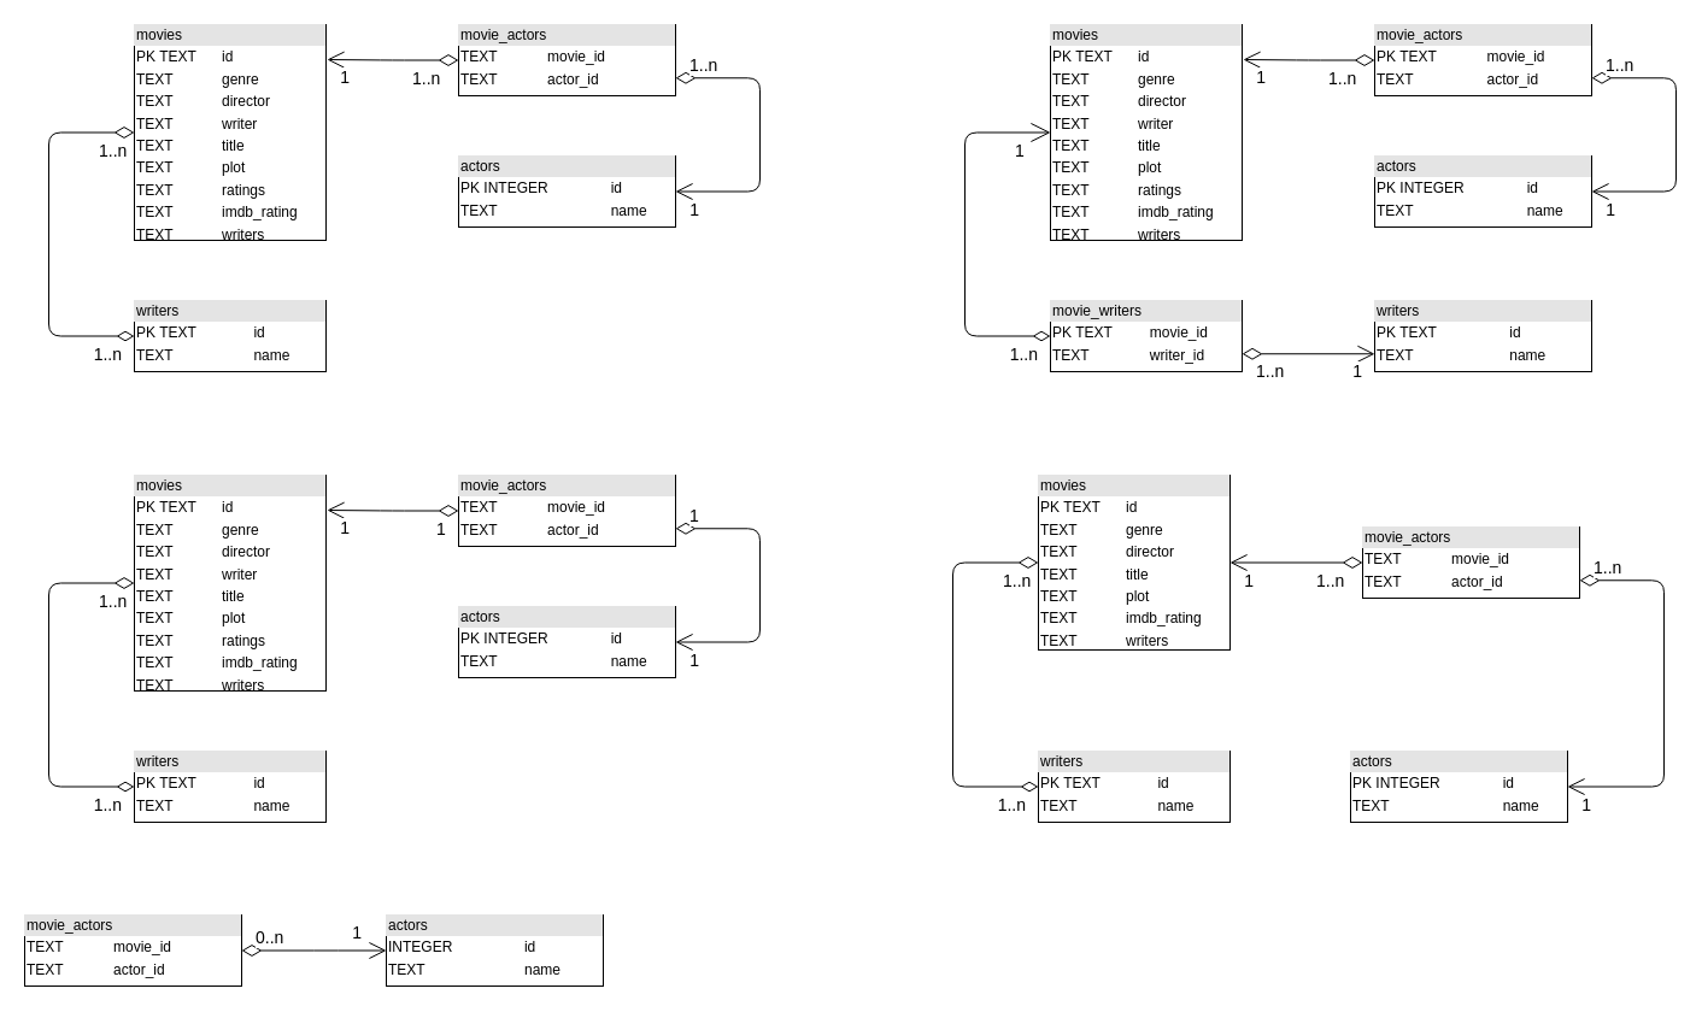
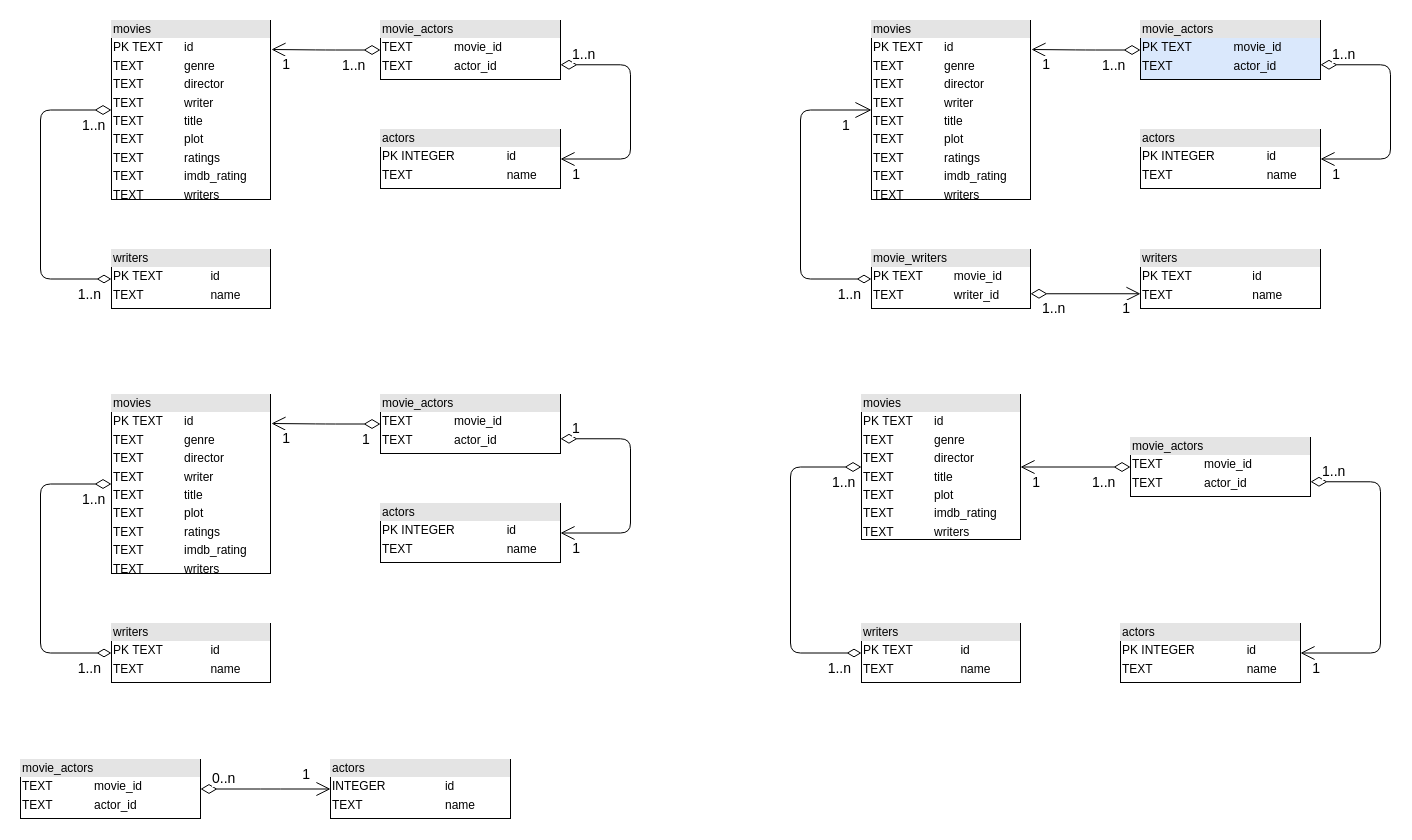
- <mxCell id="29" value="&lt;div style=&quot;box-sizing: border-box ; width: 100% ; background: #e4e4e4 ; padding: 2px&quot;&gt;movie_actors&lt;/div&gt;&lt;table style=&quot;width: 100% ; font-size: 1em&quot; cellpadding=&quot;2&quot; cellspacing=&quot;0&quot;&gt;&lt;tbody&gt;&lt;tr&gt;&lt;td&gt;PK TEXT&lt;br&gt;&lt;/td&gt;&lt;td&gt;movie_id&lt;/td&gt;&lt;/tr&gt;&lt;tr&gt;&lt;td&gt;TEXT&lt;br&gt;&lt;/td&gt;&lt;td&gt;actor_id&lt;/td&gt;&lt;/tr&gt;&lt;/tbody&gt;&lt;/table&gt;" style="verticalAlign=top;align=left;overflow=fill;html=1;" vertex="1" parent="1"><mxGeometry x="1140" y="20" width="180" height="59" as="geometry" /></mxCell>
+ <mxCell id="29" value="&lt;div style=&quot;box-sizing: border-box ; width: 100% ; background: #e4e4e4 ; padding: 2px&quot;&gt;movie_actors&lt;/div&gt;&lt;table style=&quot;width: 100% ; font-size: 1em&quot; cellpadding=&quot;2&quot; cellspacing=&quot;0&quot;&gt;&lt;tbody&gt;&lt;tr&gt;&lt;td&gt;PK TEXT&lt;br&gt;&lt;/td&gt;&lt;td&gt;movie_id&lt;/td&gt;&lt;/tr&gt;&lt;tr&gt;&lt;td&gt;TEXT&lt;br&gt;&lt;/td&gt;&lt;td&gt;actor_id&lt;/td&gt;&lt;/tr&gt;&lt;/tbody&gt;&lt;/table&gt;" style="verticalAlign=top;align=left;overflow=fill;html=1;fillColor=#dae8fc;" vertex="1" parent="1"><mxGeometry x="1140" y="20" width="180" height="59" as="geometry" /></mxCell>
- <mxCell id="59" value="&lt;div style=&quot;box-sizing: border-box ; width: 100% ; background: #e4e4e4 ; padding: 2px&quot;&gt;actors&lt;/div&gt;&lt;table style=&quot;width: 100% ; font-size: 1em&quot; cellpadding=&quot;2&quot; cellspacing=&quot;0&quot;&gt;&lt;tbody&gt;&lt;tr&gt;&lt;td&gt;INTEGER&lt;/td&gt;&lt;td&gt;id&lt;/td&gt;&lt;/tr&gt;&lt;tr&gt;&lt;td&gt;TEXT&lt;/td&gt;&lt;td&gt;name&lt;/td&gt;&lt;/tr&gt;&lt;/tbody&gt;&lt;/table&gt;" style="verticalAlign=top;align=left;overflow=fill;html=1;" vertex="1" parent="1"><mxGeometry x="320" y="759" width="180" height="59" as="geometry" /></mxCell>
+ <mxCell id="59" value="&lt;div style=&quot;box-sizing: border-box ; width: 100% ; background: #e4e4e4 ; padding: 2px&quot;&gt;actors&lt;/div&gt;&lt;table style=&quot;width: 100% ; font-size: 1em&quot; cellpadding=&quot;2&quot; cellspacing=&quot;0&quot;&gt;&lt;tbody&gt;&lt;tr&gt;&lt;td&gt;INTEGER&lt;/td&gt;&lt;td&gt;id&lt;/td&gt;&lt;/tr&gt;&lt;tr&gt;&lt;td&gt;TEXT&lt;/td&gt;&lt;td&gt;name&lt;/td&gt;&lt;/tr&gt;&lt;/tbody&gt;&lt;/table&gt;" style="verticalAlign=top;align=left;overflow=fill;html=1;" vertex="1" parent="1"><mxGeometry x="330" y="759" width="180" height="59" as="geometry" /></mxCell>
